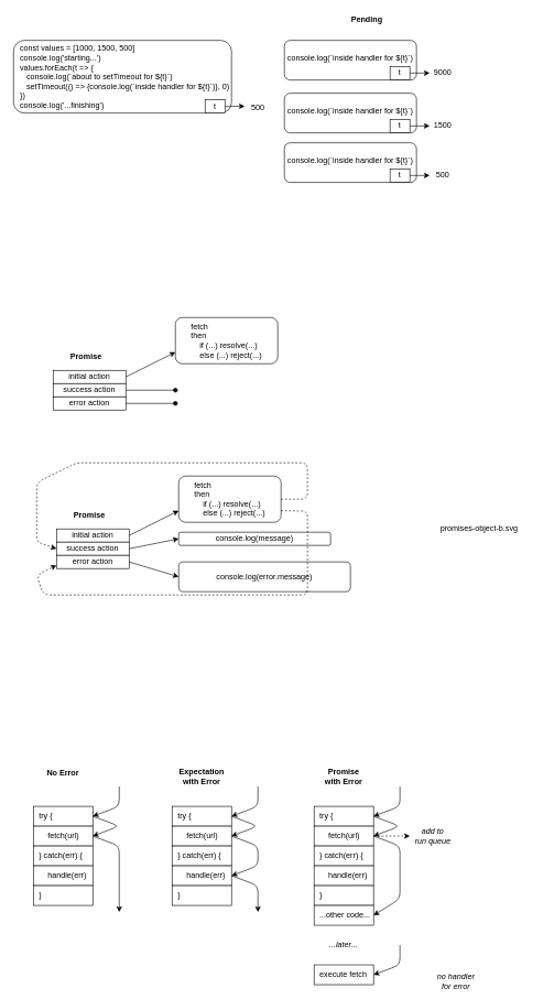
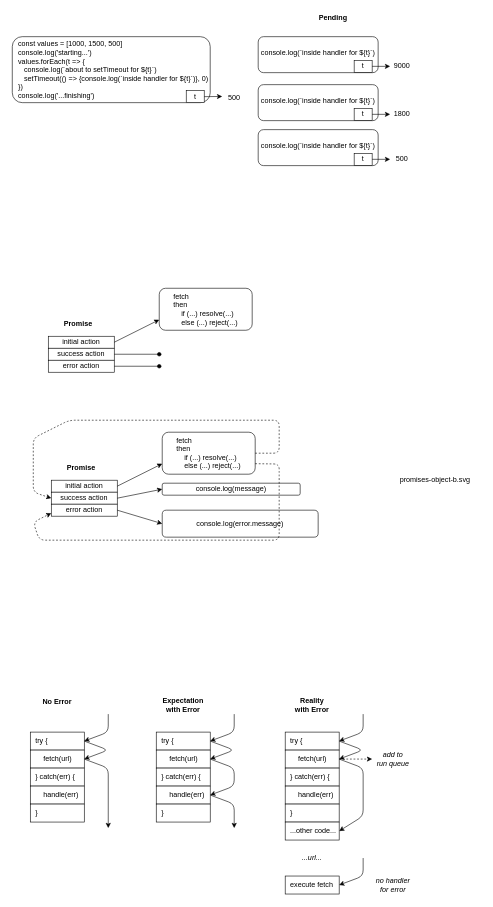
- <mxCell id="35" value="1500" style="text;html=1;strokeColor=none;fillColor=none;align=center;verticalAlign=middle;whiteSpace=wrap;rounded=0;" parent="1" vertex="1"><mxGeometry x="650" y="180" width="40" height="20" as="geometry" /></mxCell>
+ <mxCell id="35" value="1800" style="text;html=1;strokeColor=none;fillColor=none;align=center;verticalAlign=middle;whiteSpace=wrap;rounded=0;" parent="1" vertex="1"><mxGeometry x="650" y="180" width="40" height="20" as="geometry" /></mxCell>
- <mxCell id="66" value="&lt;b&gt;Promise&lt;br&gt;with Error&lt;br&gt;&lt;/b&gt;" style="text;html=1;strokeColor=none;fillColor=none;align=center;verticalAlign=middle;whiteSpace=wrap;rounded=0;" vertex="1" parent="1"><mxGeometry x="485" y="1160" width="70" height="30" as="geometry" /></mxCell>
+ <mxCell id="66" value="&lt;b&gt;Reality&lt;br&gt;with Error&lt;br&gt;&lt;/b&gt;" style="text;html=1;strokeColor=none;fillColor=none;align=center;verticalAlign=middle;whiteSpace=wrap;rounded=0;" vertex="1" parent="1"><mxGeometry x="485" y="1160" width="70" height="30" as="geometry" /></mxCell>
- <mxCell id="73" value="&lt;i&gt;...later...&lt;/i&gt;" style="text;html=1;strokeColor=none;fillColor=none;align=center;verticalAlign=middle;whiteSpace=wrap;rounded=0;" vertex="1" parent="1"><mxGeometry x="495" y="1420" width="50" height="20" as="geometry" /></mxCell>
+ <mxCell id="73" value="&lt;i&gt;...url...&lt;/i&gt;" style="text;html=1;strokeColor=none;fillColor=none;align=center;verticalAlign=middle;whiteSpace=wrap;rounded=0;" vertex="1" parent="1"><mxGeometry x="495" y="1420" width="50" height="20" as="geometry" /></mxCell>
- <mxCell id="71" value="&lt;i&gt;no handler&lt;br&gt;for error&lt;/i&gt;" style="text;html=1;strokeColor=none;fillColor=none;align=center;verticalAlign=middle;whiteSpace=wrap;rounded=0;" vertex="1" parent="1"><mxGeometry x="655" y="1470" width="70" height="30" as="geometry" /></mxCell>
+ <mxCell id="71" value="&lt;i&gt;no handler&lt;br&gt;for error&lt;/i&gt;" style="text;html=1;strokeColor=none;fillColor=none;align=center;verticalAlign=middle;whiteSpace=wrap;rounded=0;" vertex="1" parent="1"><mxGeometry x="620" y="1460" width="70" height="30" as="geometry" /></mxCell>
